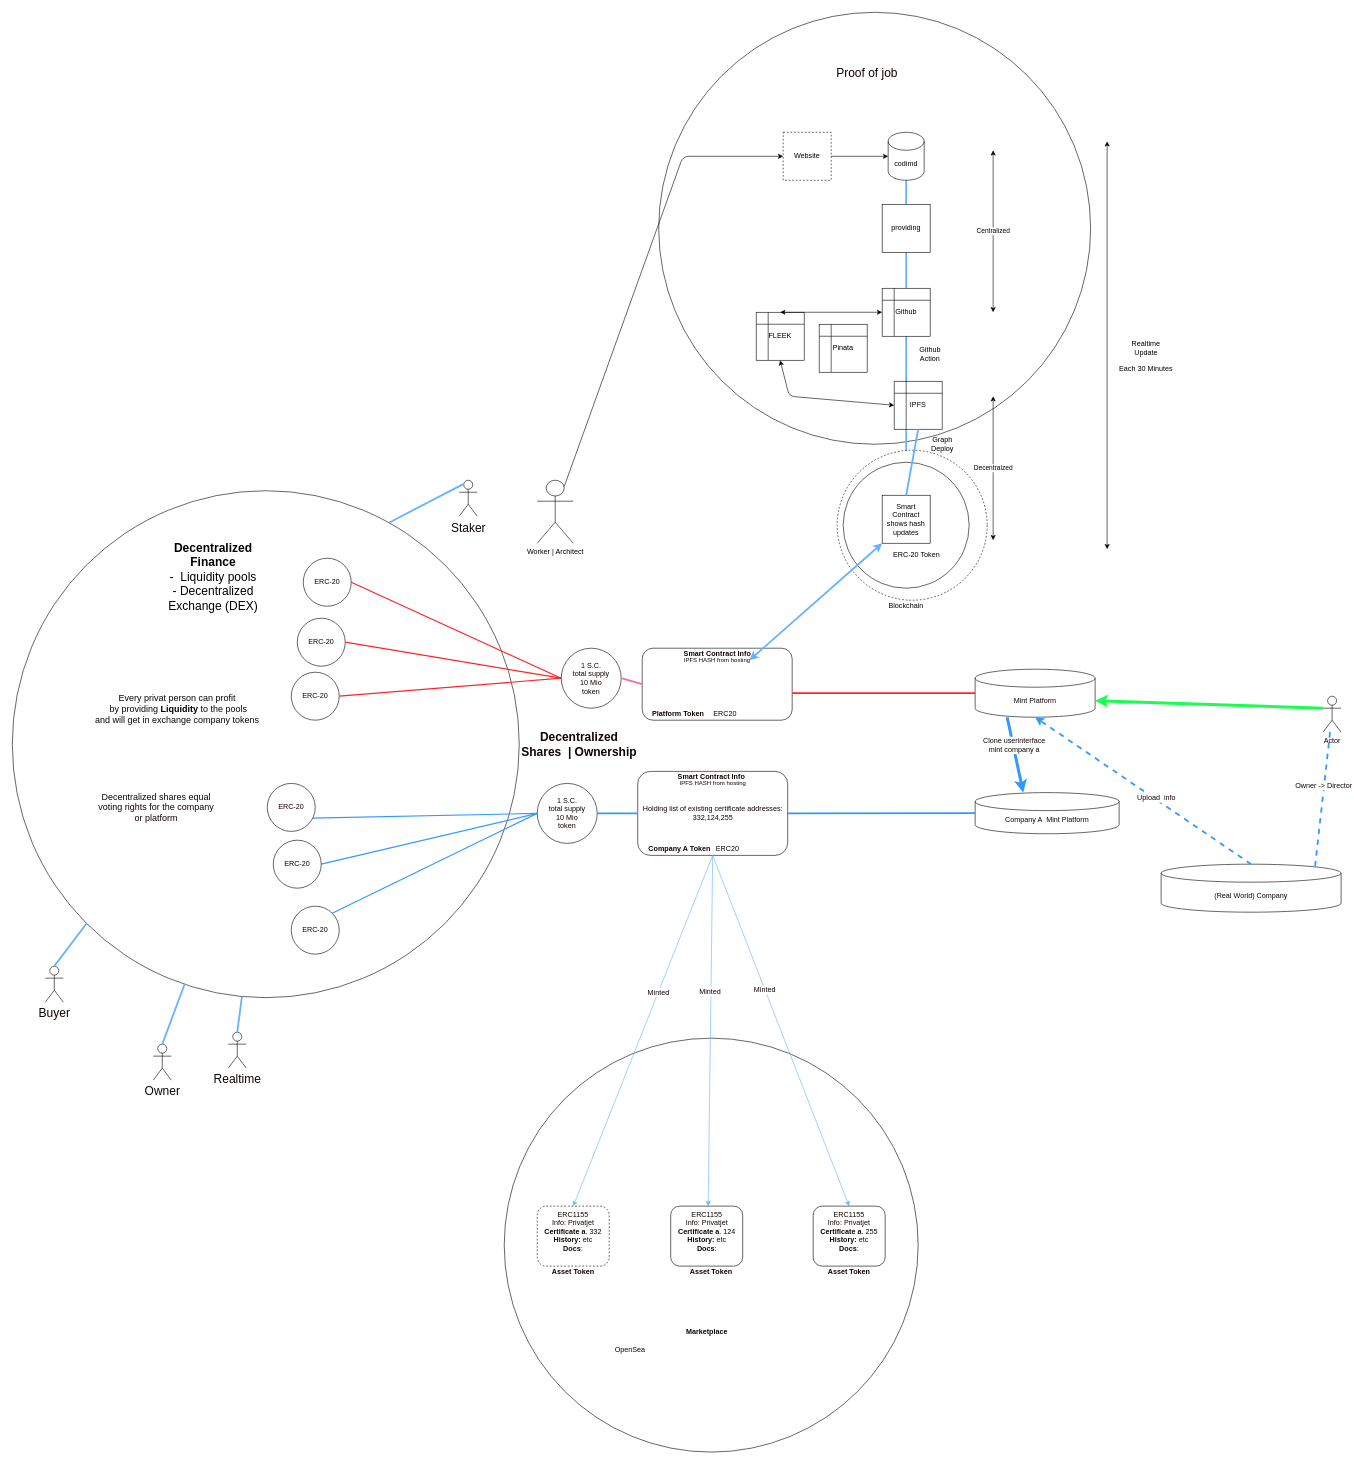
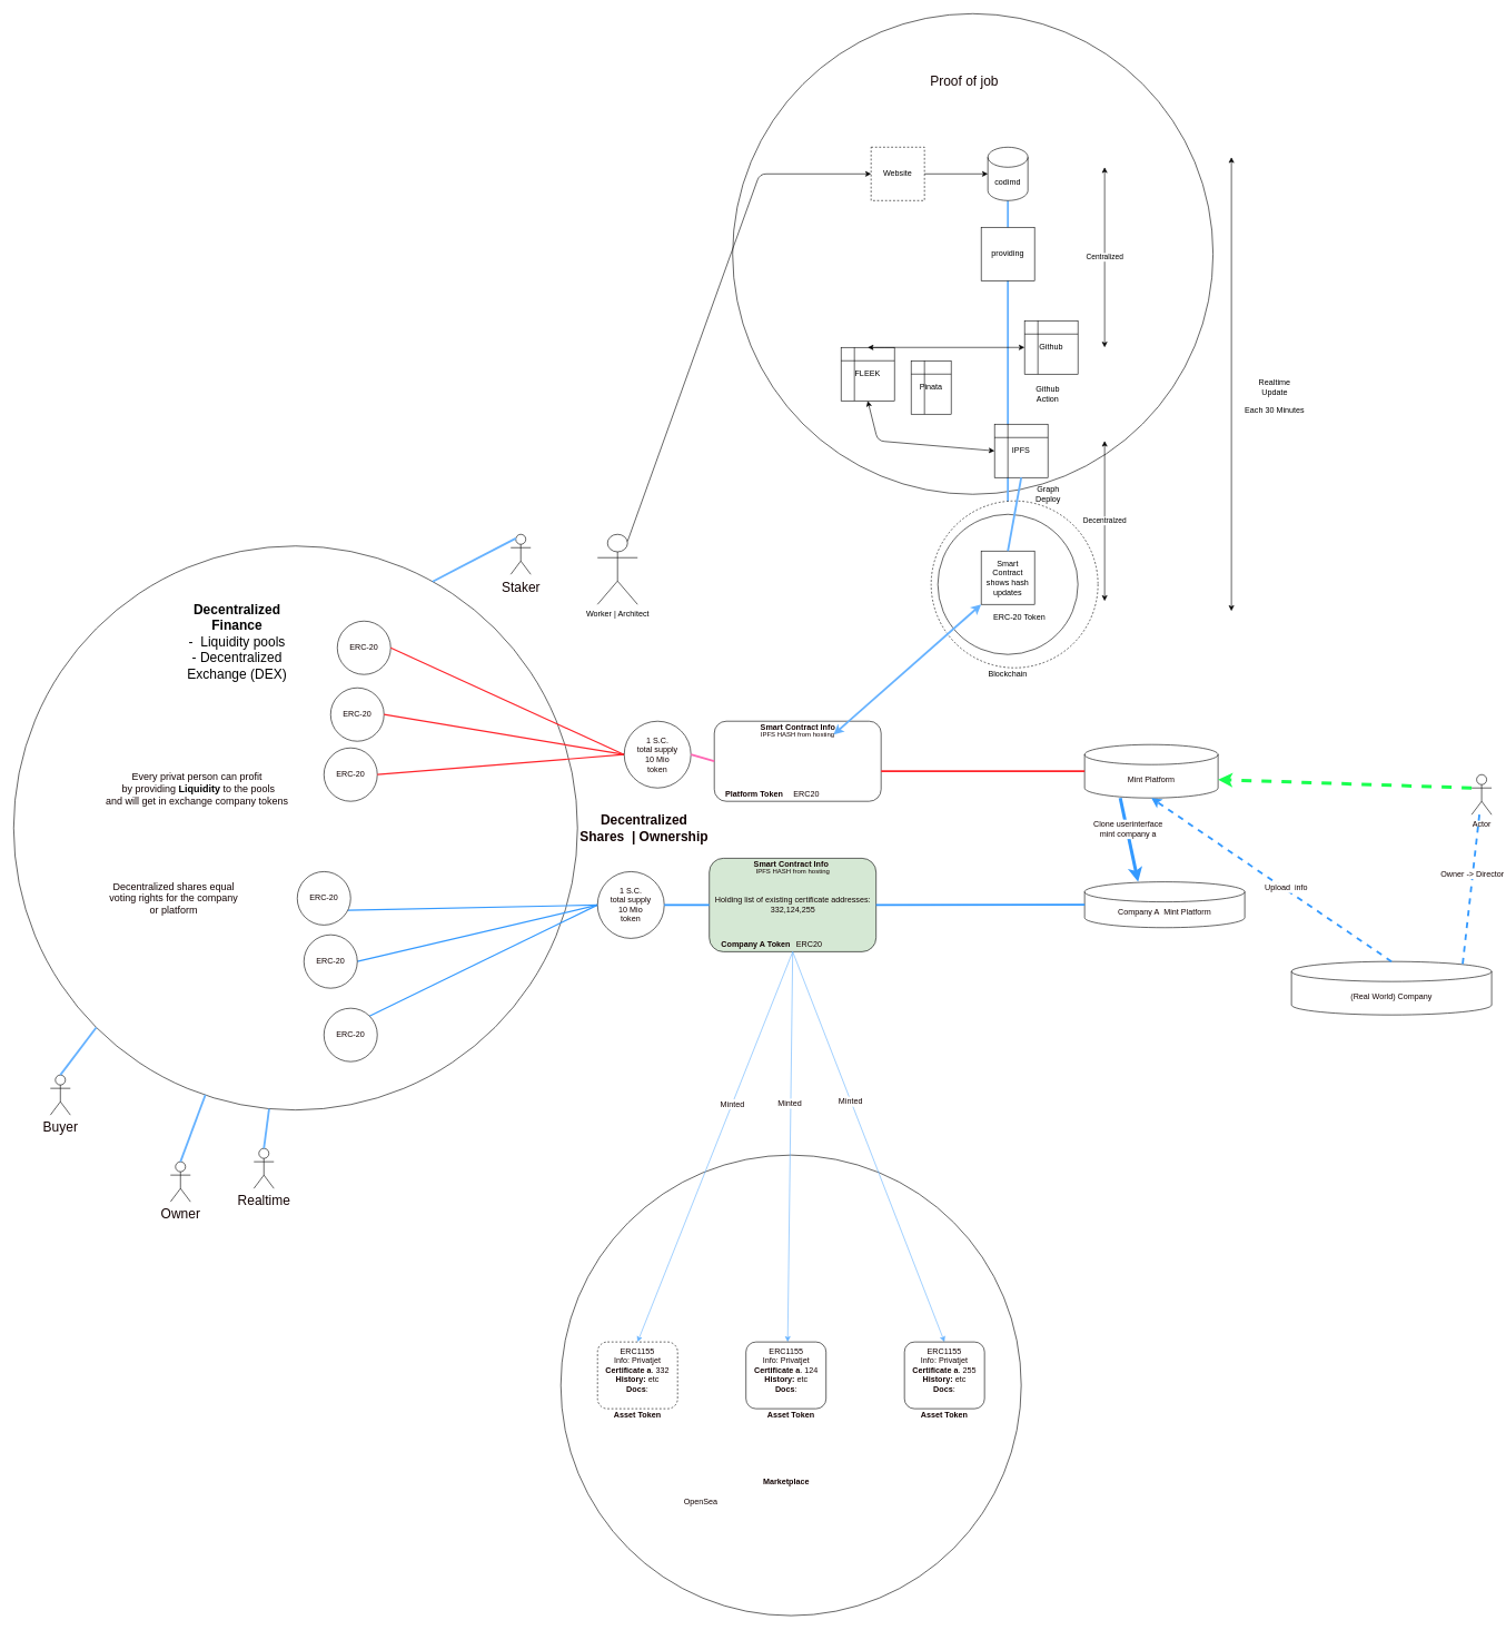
- <mxCell id="13" value="Github" style="shape=internalStorage;whiteSpace=wrap;html=1;backgroundOutline=1;" vertex="1" parent="1"><mxGeometry x="1470" y="480" width="80" height="80" as="geometry" /></mxCell>
+ <mxCell id="13" value="Github" style="shape=internalStorage;whiteSpace=wrap;html=1;backgroundOutline=1;" vertex="1" parent="1"><mxGeometry x="1535" y="480" width="80" height="80" as="geometry" /></mxCell>
- <mxCell id="26" value="Pinata" style="shape=internalStorage;whiteSpace=wrap;html=1;backgroundOutline=1;" vertex="1" parent="1"><mxGeometry x="1365" y="540" width="80" height="80" as="geometry" /></mxCell>
+ <mxCell id="26" value="Pinata" style="shape=internalStorage;whiteSpace=wrap;html=1;backgroundOutline=1;" vertex="1" parent="1"><mxGeometry x="1365" y="540" width="60" height="80" as="geometry" /></mxCell>
- <mxCell id="27" value="Github Action" style="text;html=1;strokeColor=none;fillColor=none;align=center;verticalAlign=middle;whiteSpace=wrap;rounded=0;" vertex="1" parent="1"><mxGeometry x="1530" y="580" width="40" height="20" as="geometry" /></mxCell>
+ <mxCell id="27" value="Github Action" style="text;html=1;strokeColor=none;fillColor=none;align=center;verticalAlign=middle;whiteSpace=wrap;rounded=0;" vertex="1" parent="1"><mxGeometry x="1550" y="580" width="40" height="20" as="geometry" /></mxCell>
- <mxCell id="56" value="" style="endArrow=classic;html=1;strokeColor=#19FF4F;strokeWidth=5;fontSize=12;fontColor=#120303;exitX=0;exitY=0.333;exitDx=0;exitDy=0;exitPerimeter=0;entryX=1;entryY=0;entryDx=0;entryDy=52.5;entryPerimeter=0;dashed=0;" edge="1" parent="1" source="52" target="53"><mxGeometry width="50" height="50" relative="1" as="geometry"><mxPoint x="2045" y="1220" as="sourcePoint" /><mxPoint x="2095" y="1170" as="targetPoint" /></mxGeometry></mxCell>
+ <mxCell id="56" value="" style="endArrow=classic;html=1;strokeColor=#19FF4F;strokeWidth=5;fontSize=12;fontColor=#120303;exitX=0;exitY=0.333;exitDx=0;exitDy=0;exitPerimeter=0;entryX=1;entryY=0;entryDx=0;entryDy=52.5;entryPerimeter=0;dashed=1;" edge="1" parent="1" source="52" target="53"><mxGeometry width="50" height="50" relative="1" as="geometry"><mxPoint x="2045" y="1220" as="sourcePoint" /><mxPoint x="2095" y="1170" as="targetPoint" /></mxGeometry></mxCell>
- <mxCell id="32" value="Holding list of existing certificate addresses:&lt;br&gt;332,124,255" style="rounded=1;whiteSpace=wrap;html=1;fontColor=#120303;" vertex="1" parent="1"><mxGeometry x="1062.5" y="1285.35" width="250" height="140" as="geometry" /></mxCell>
+ <mxCell id="32" value="Holding list of existing certificate addresses:&lt;br&gt;332,124,255" style="rounded=1;whiteSpace=wrap;html=1;fontColor=#120303;fillColor=#d5e8d4;" vertex="1" parent="1"><mxGeometry x="1062.5" y="1285.35" width="250" height="140" as="geometry" /></mxCell>
